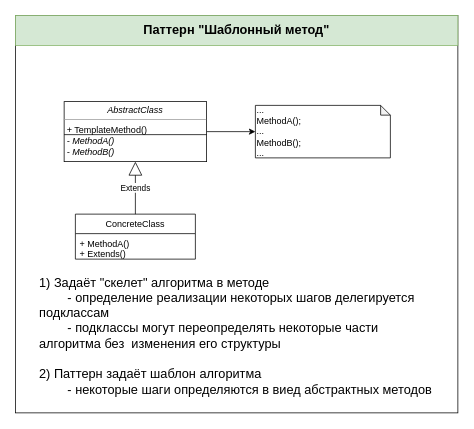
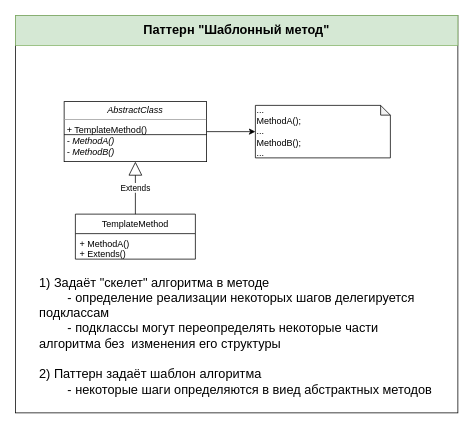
- <mxCell id="5" value="ConcreteClass" style="swimlane;fontStyle=0;childLayout=stackLayout;horizontal=1;startSize=26;fillColor=none;horizontalStack=0;resizeParent=1;resizeParentMax=0;resizeLast=0;collapsible=1;marginBottom=0;" parent="1" vertex="1"><mxGeometry x="100" y="285" width="160" height="60" as="geometry" /></mxCell>
+ <mxCell id="5" value="TemplateMethod" style="swimlane;fontStyle=0;childLayout=stackLayout;horizontal=1;startSize=26;fillColor=none;horizontalStack=0;resizeParent=1;resizeParentMax=0;resizeLast=0;collapsible=1;marginBottom=0;" parent="1" vertex="1"><mxGeometry x="100" y="285" width="160" height="60" as="geometry" /></mxCell>
